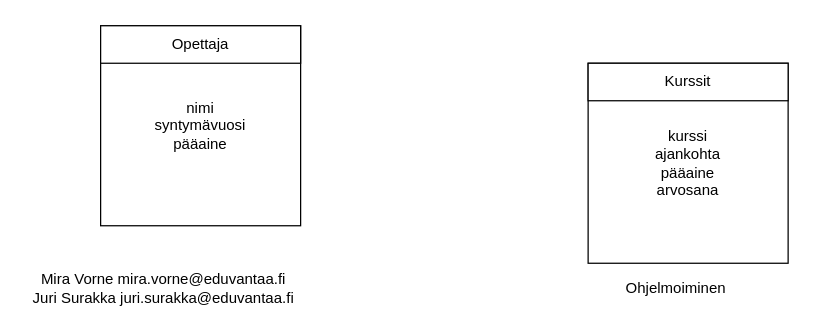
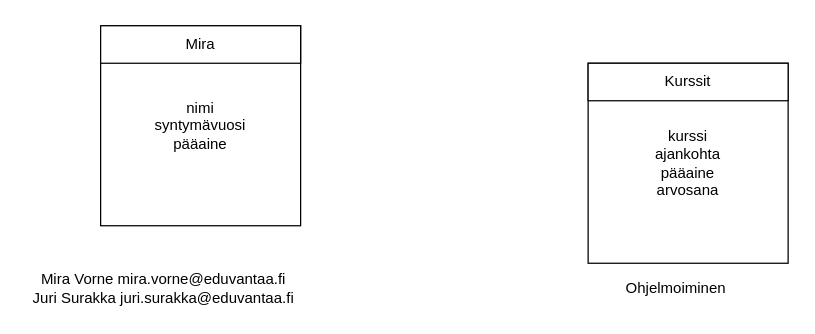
- <mxCell id="3" value="Opettaja" style="rounded=0;whiteSpace=wrap;html=1;" vertex="1" parent="1"><mxGeometry x="80" y="20" width="160" height="30" as="geometry" /></mxCell>
+ <mxCell id="3" value="Mira" style="rounded=0;whiteSpace=wrap;html=1;" vertex="1" parent="1"><mxGeometry x="80" y="20" width="160" height="30" as="geometry" /></mxCell>
